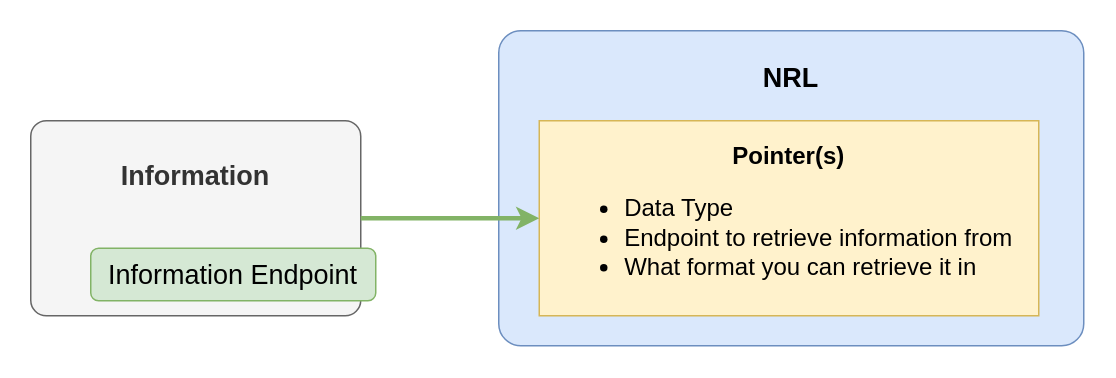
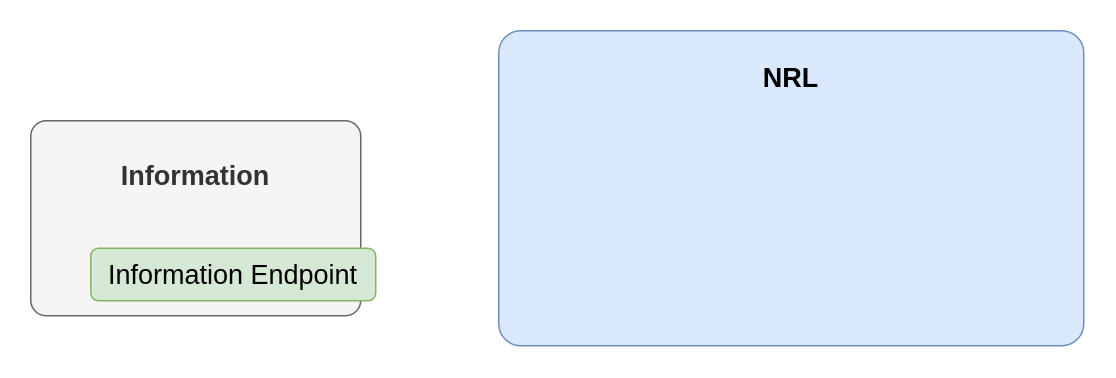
- <mxCell id="5" value="" style="endArrow=classic;html=1;fontSize=18;strokeWidth=3;entryX=0;entryY=0.5;entryDx=0;entryDy=0;exitX=1;exitY=0.5;exitDx=0;exitDy=0;fillColor=#d5e8d4;strokeColor=#82b366;" parent="1" source="3" target="4" edge="1"><mxGeometry width="50" height="50" relative="1" as="geometry"><mxPoint x="22" y="145" as="sourcePoint" /><mxPoint x="212" y="210" as="targetPoint" /></mxGeometry></mxCell>
- <mxCell id="4" value="&lt;b style=&quot;font-size: 16px;&quot;&gt;Pointer(s)&lt;/b&gt;&lt;br style=&quot;font-size: 16px;&quot;&gt;&lt;div style=&quot;text-align: left; font-size: 16px;&quot;&gt;&lt;ul style=&quot;font-size: 16px;&quot;&gt;&lt;li style=&quot;font-size: 16px;&quot;&gt;&lt;span style=&quot;font-size: 16px;&quot;&gt;Data Type&lt;/span&gt;&lt;/li&gt;&lt;li style=&quot;font-size: 16px;&quot;&gt;&lt;span style=&quot;font-size: 16px;&quot;&gt;Endpoint to retrieve information from&lt;/span&gt;&lt;/li&gt;&lt;li style=&quot;font-size: 16px;&quot;&gt;&lt;span style=&quot;font-size: 16px;&quot;&gt;What format you can retrieve it in&lt;/span&gt;&lt;/li&gt;&lt;/ul&gt;&lt;/div&gt;" style="rounded=0;whiteSpace=wrap;html=1;fontSize=16;verticalAlign=middle;spacingTop=5;fillColor=#fff2cc;strokeColor=#d6b656;" parent="1" vertex="1"><mxGeometry x="359" y="80" width="333" height="130" as="geometry" /></mxCell>
